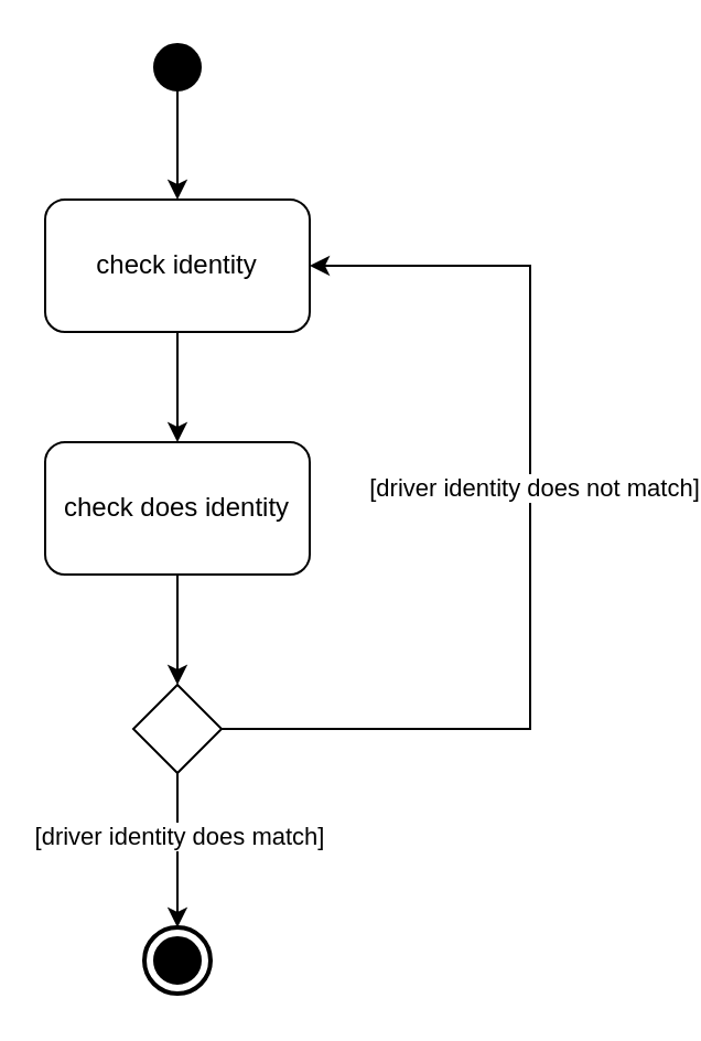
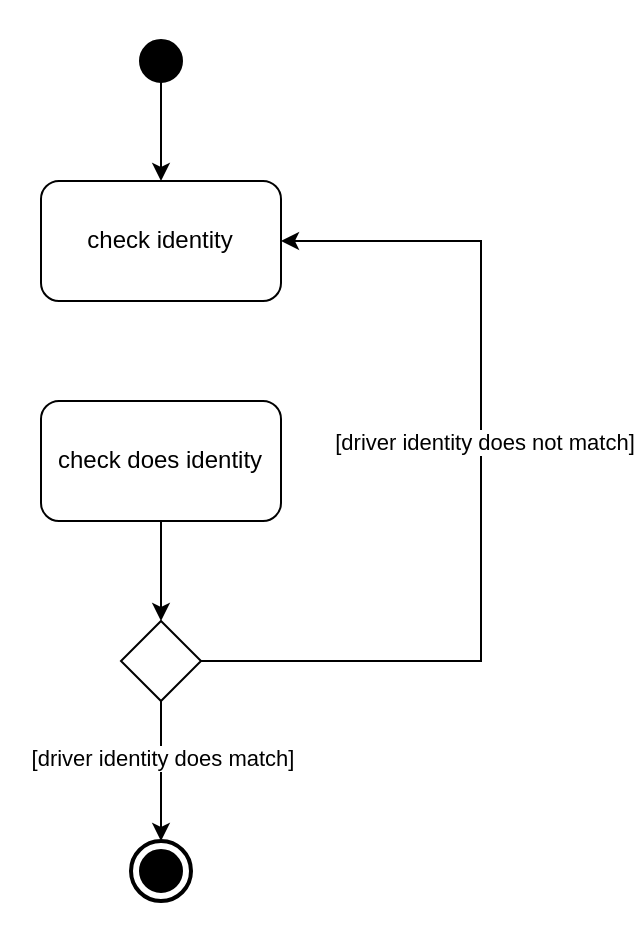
- <mxCell id="5" style="edgeStyle=orthogonalEdgeStyle;rounded=0;orthogonalLoop=1;jettySize=auto;html=1;entryX=0.5;entryY=0;entryDx=0;entryDy=0;" edge="1" parent="1" source="4" target="6"><mxGeometry relative="1" as="geometry"><mxPoint x="80" y="190" as="targetPoint" /></mxGeometry></mxCell>
